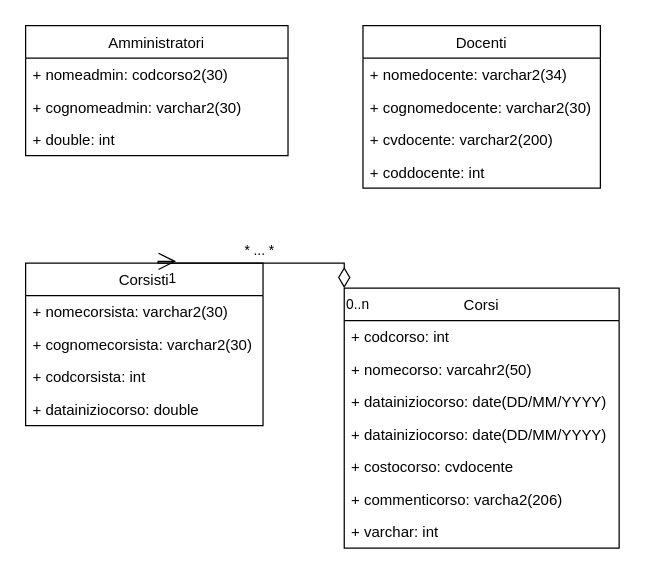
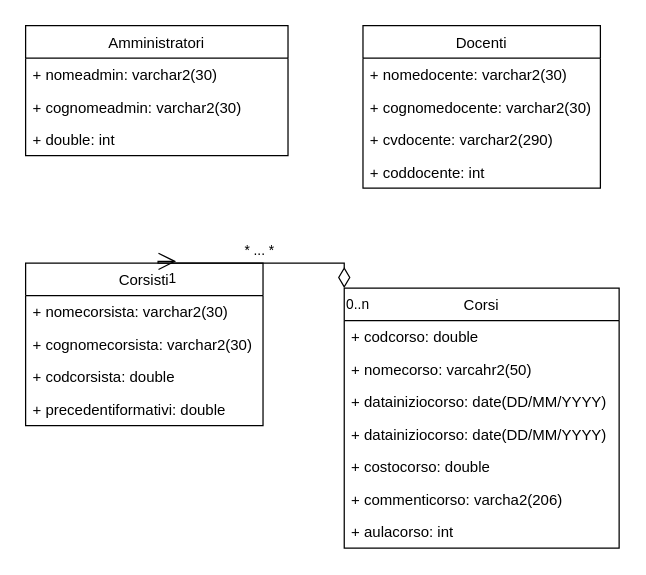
- <mxCell id="3" value="+ nomeadmin: codcorso2(30)" style="text;strokeColor=none;fillColor=none;align=left;verticalAlign=top;spacingLeft=4;spacingRight=4;overflow=hidden;rotatable=0;points=[[0,0.5],[1,0.5]];portConstraint=eastwest;" parent="2" vertex="1"><mxGeometry y="26" width="210" height="26" as="geometry" /></mxCell>
+ <mxCell id="3" value="+ nomeadmin: varchar2(30)" style="text;strokeColor=none;fillColor=none;align=left;verticalAlign=top;spacingLeft=4;spacingRight=4;overflow=hidden;rotatable=0;points=[[0,0.5],[1,0.5]];portConstraint=eastwest;" parent="2" vertex="1"><mxGeometry y="26" width="210" height="26" as="geometry" /></mxCell>
- <mxCell id="7" value="+ nomedocente: varchar2(34)" style="text;strokeColor=none;fillColor=none;align=left;verticalAlign=top;spacingLeft=4;spacingRight=4;overflow=hidden;rotatable=0;points=[[0,0.5],[1,0.5]];portConstraint=eastwest;" parent="6" vertex="1"><mxGeometry y="26" width="190" height="26" as="geometry" /></mxCell>
+ <mxCell id="7" value="+ nomedocente: varchar2(30)" style="text;strokeColor=none;fillColor=none;align=left;verticalAlign=top;spacingLeft=4;spacingRight=4;overflow=hidden;rotatable=0;points=[[0,0.5],[1,0.5]];portConstraint=eastwest;" parent="6" vertex="1"><mxGeometry y="26" width="190" height="26" as="geometry" /></mxCell>
- <mxCell id="9" value="+ cvdocente: varchar2(200)" style="text;strokeColor=none;fillColor=none;align=left;verticalAlign=top;spacingLeft=4;spacingRight=4;overflow=hidden;rotatable=0;points=[[0,0.5],[1,0.5]];portConstraint=eastwest;" parent="6" vertex="1"><mxGeometry y="78" width="190" height="26" as="geometry" /></mxCell>
+ <mxCell id="9" value="+ cvdocente: varchar2(290)" style="text;strokeColor=none;fillColor=none;align=left;verticalAlign=top;spacingLeft=4;spacingRight=4;overflow=hidden;rotatable=0;points=[[0,0.5],[1,0.5]];portConstraint=eastwest;" parent="6" vertex="1"><mxGeometry y="78" width="190" height="26" as="geometry" /></mxCell>
- <mxCell id="15" value="+ codcorso: int" style="text;strokeColor=none;fillColor=none;align=left;verticalAlign=top;spacingLeft=4;spacingRight=4;overflow=hidden;rotatable=0;points=[[0,0.5],[1,0.5]];portConstraint=eastwest;" parent="11" vertex="1"><mxGeometry y="26" width="220" height="26" as="geometry" /></mxCell>
+ <mxCell id="15" value="+ codcorso: double" style="text;strokeColor=none;fillColor=none;align=left;verticalAlign=top;spacingLeft=4;spacingRight=4;overflow=hidden;rotatable=0;points=[[0,0.5],[1,0.5]];portConstraint=eastwest;" parent="11" vertex="1"><mxGeometry y="26" width="220" height="26" as="geometry" /></mxCell>
- <mxCell id="25" value="+ codcorsista: int" style="text;strokeColor=none;fillColor=none;align=left;verticalAlign=top;spacingLeft=4;spacingRight=4;overflow=hidden;rotatable=0;points=[[0,0.5],[1,0.5]];portConstraint=eastwest;" parent="22" vertex="1"><mxGeometry y="78" width="190" height="26" as="geometry" /></mxCell>
+ <mxCell id="25" value="+ codcorsista: double" style="text;strokeColor=none;fillColor=none;align=left;verticalAlign=top;spacingLeft=4;spacingRight=4;overflow=hidden;rotatable=0;points=[[0,0.5],[1,0.5]];portConstraint=eastwest;" parent="22" vertex="1"><mxGeometry y="78" width="190" height="26" as="geometry" /></mxCell>
- <mxCell id="26" value="+ datainiziocorso: double" style="text;strokeColor=none;fillColor=none;align=left;verticalAlign=top;spacingLeft=4;spacingRight=4;overflow=hidden;rotatable=0;points=[[0,0.5],[1,0.5]];portConstraint=eastwest;" parent="22" vertex="1"><mxGeometry y="104" width="190" height="26" as="geometry" /></mxCell>
+ <mxCell id="26" value="+ precedentiformativi: double" style="text;strokeColor=none;fillColor=none;align=left;verticalAlign=top;spacingLeft=4;spacingRight=4;overflow=hidden;rotatable=0;points=[[0,0.5],[1,0.5]];portConstraint=eastwest;" parent="22" vertex="1"><mxGeometry y="104" width="190" height="26" as="geometry" /></mxCell>
- <mxCell id="19" value="+ costocorso: cvdocente" style="text;strokeColor=none;fillColor=none;align=left;verticalAlign=top;spacingLeft=4;spacingRight=4;overflow=hidden;rotatable=0;points=[[0,0.5],[1,0.5]];portConstraint=eastwest;" parent="11" vertex="1"><mxGeometry y="130" width="220" height="26" as="geometry" /></mxCell>
+ <mxCell id="19" value="+ costocorso: double" style="text;strokeColor=none;fillColor=none;align=left;verticalAlign=top;spacingLeft=4;spacingRight=4;overflow=hidden;rotatable=0;points=[[0,0.5],[1,0.5]];portConstraint=eastwest;" parent="11" vertex="1"><mxGeometry y="130" width="220" height="26" as="geometry" /></mxCell>
- <mxCell id="21" value="+ varchar: int" style="text;strokeColor=none;fillColor=none;align=left;verticalAlign=top;spacingLeft=4;spacingRight=4;overflow=hidden;rotatable=0;points=[[0,0.5],[1,0.5]];portConstraint=eastwest;" parent="11" vertex="1"><mxGeometry y="182" width="220" height="26" as="geometry" /></mxCell>
+ <mxCell id="21" value="+ aulacorso: int" style="text;strokeColor=none;fillColor=none;align=left;verticalAlign=top;spacingLeft=4;spacingRight=4;overflow=hidden;rotatable=0;points=[[0,0.5],[1,0.5]];portConstraint=eastwest;" parent="11" vertex="1"><mxGeometry y="182" width="220" height="26" as="geometry" /></mxCell>
